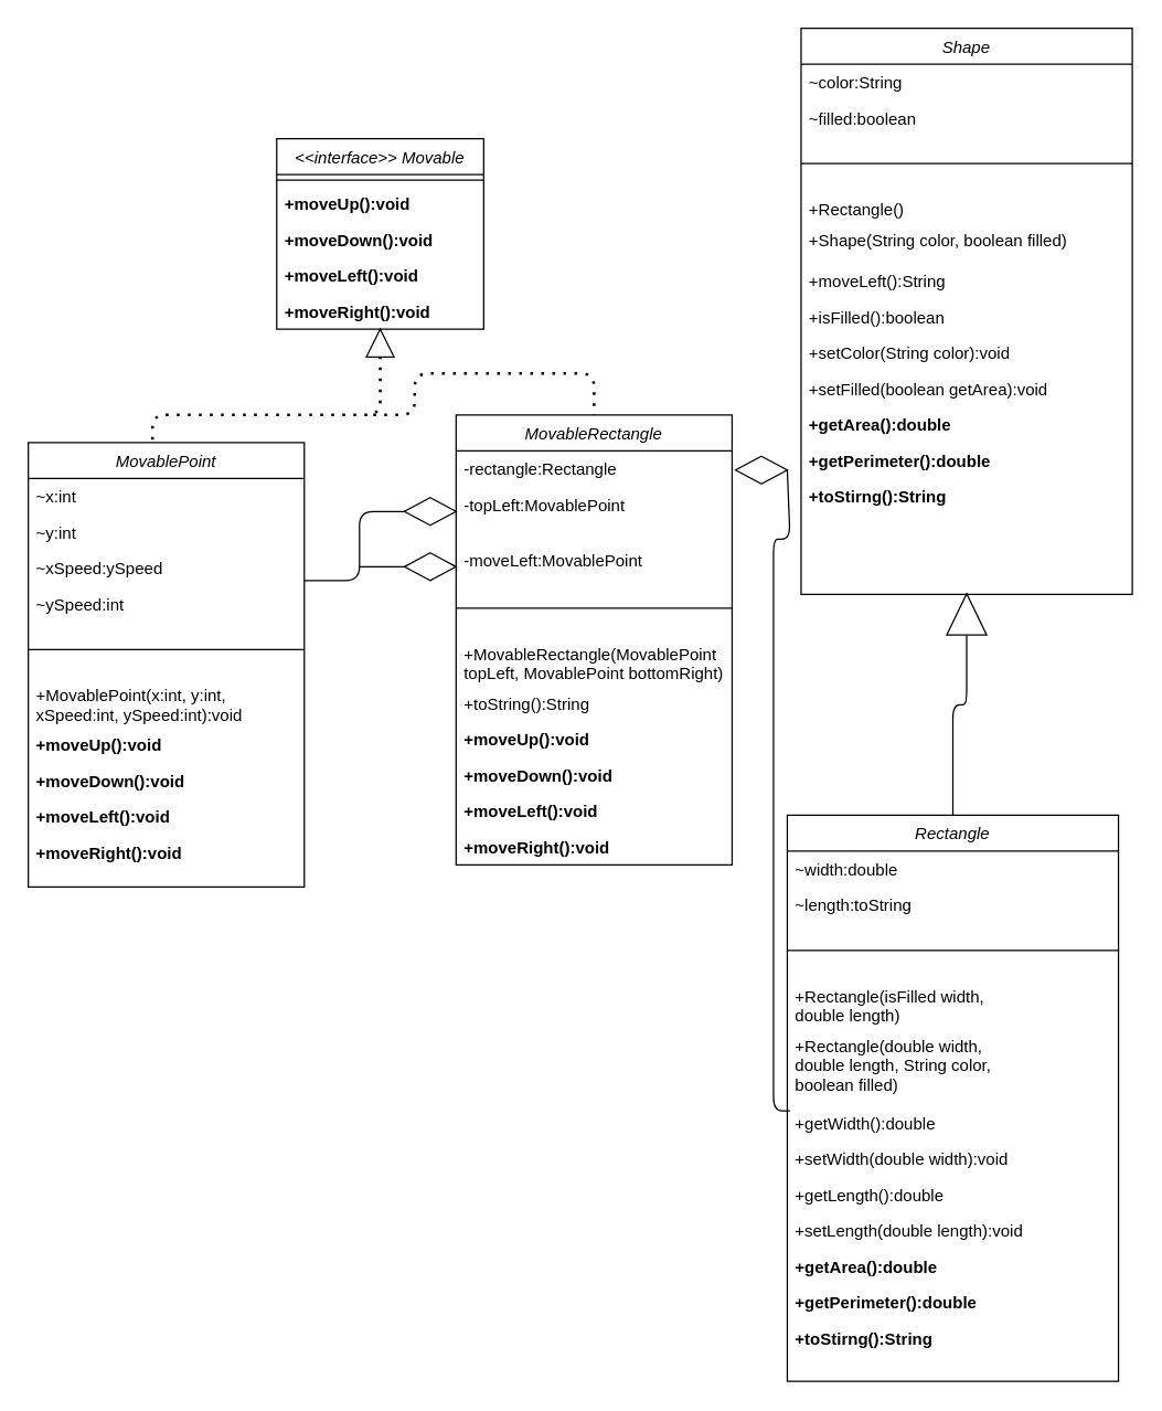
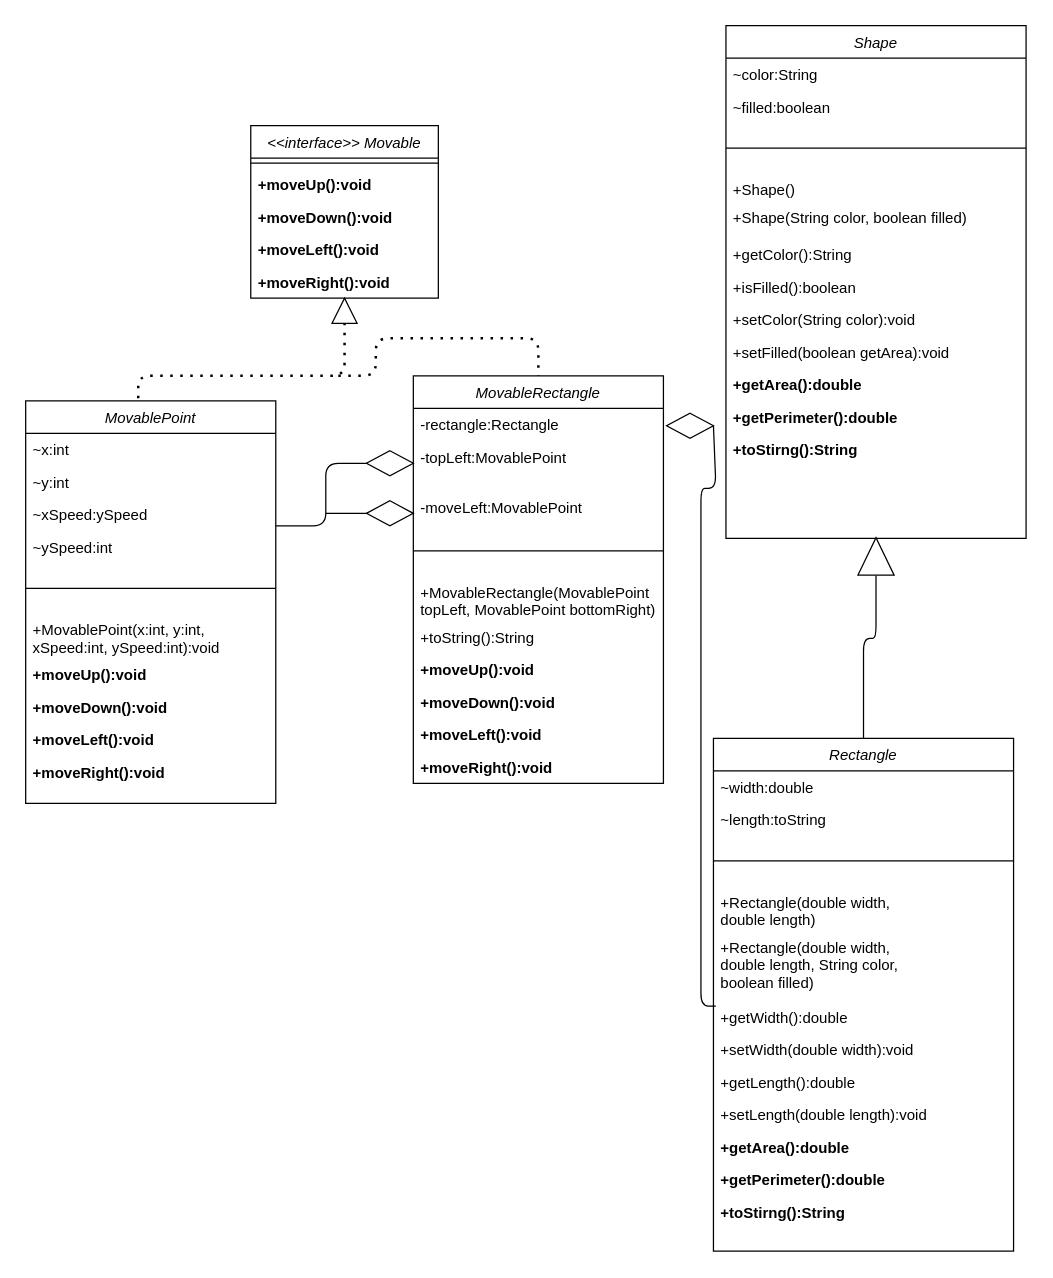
- <mxCell id="55" value="+Rectangle()" style="text;align=left;verticalAlign=top;spacingLeft=4;spacingRight=4;overflow=hidden;rotatable=0;points=[[0,0.5],[1,0.5]];portConstraint=eastwest;" vertex="1" parent="51"><mxGeometry y="118" width="240" height="22" as="geometry" /></mxCell>
+ <mxCell id="55" value="+Shape()" style="text;align=left;verticalAlign=top;spacingLeft=4;spacingRight=4;overflow=hidden;rotatable=0;points=[[0,0.5],[1,0.5]];portConstraint=eastwest;" vertex="1" parent="51"><mxGeometry y="118" width="240" height="22" as="geometry" /></mxCell>
- <mxCell id="57" value="+moveLeft():String" style="text;align=left;verticalAlign=top;spacingLeft=4;spacingRight=4;overflow=hidden;rotatable=0;points=[[0,0.5],[1,0.5]];portConstraint=eastwest;" vertex="1" parent="51"><mxGeometry y="170" width="240" height="26" as="geometry" /></mxCell>
+ <mxCell id="57" value="+getColor():String" style="text;align=left;verticalAlign=top;spacingLeft=4;spacingRight=4;overflow=hidden;rotatable=0;points=[[0,0.5],[1,0.5]];portConstraint=eastwest;" vertex="1" parent="51"><mxGeometry y="170" width="240" height="26" as="geometry" /></mxCell>
- <mxCell id="40" value="+Rectangle(isFilled width, &#10;double length)" style="text;align=left;verticalAlign=top;spacingLeft=4;spacingRight=4;overflow=hidden;rotatable=0;points=[[0,0.5],[1,0.5]];portConstraint=eastwest;" vertex="1" parent="36"><mxGeometry y="118" width="240" height="36" as="geometry" /></mxCell>
+ <mxCell id="40" value="+Rectangle(double width, &#10;double length)" style="text;align=left;verticalAlign=top;spacingLeft=4;spacingRight=4;overflow=hidden;rotatable=0;points=[[0,0.5],[1,0.5]];portConstraint=eastwest;" vertex="1" parent="36"><mxGeometry y="118" width="240" height="36" as="geometry" /></mxCell>
